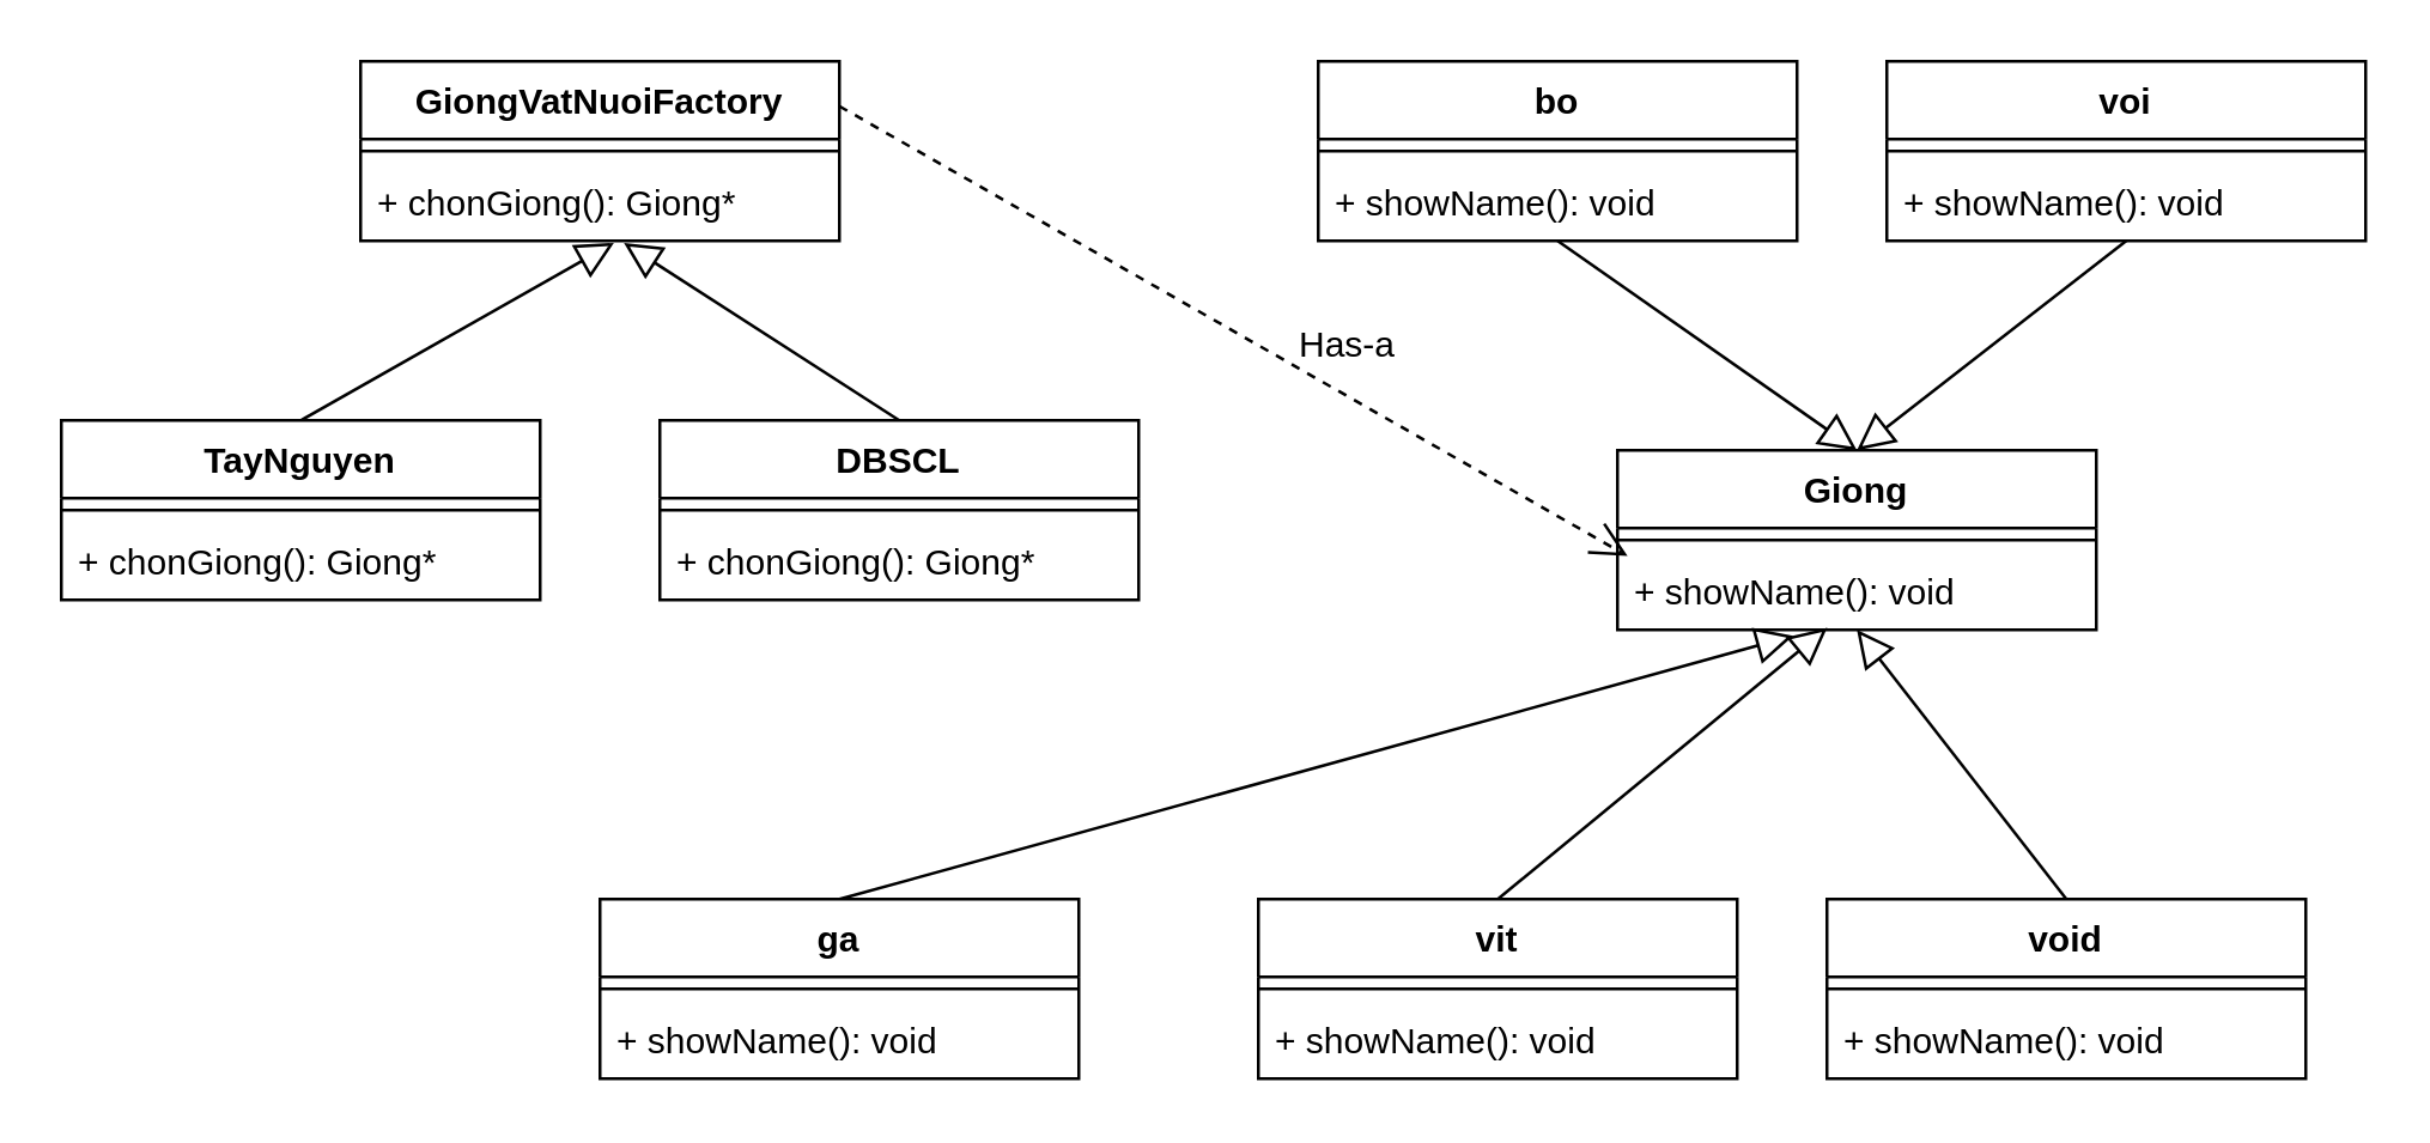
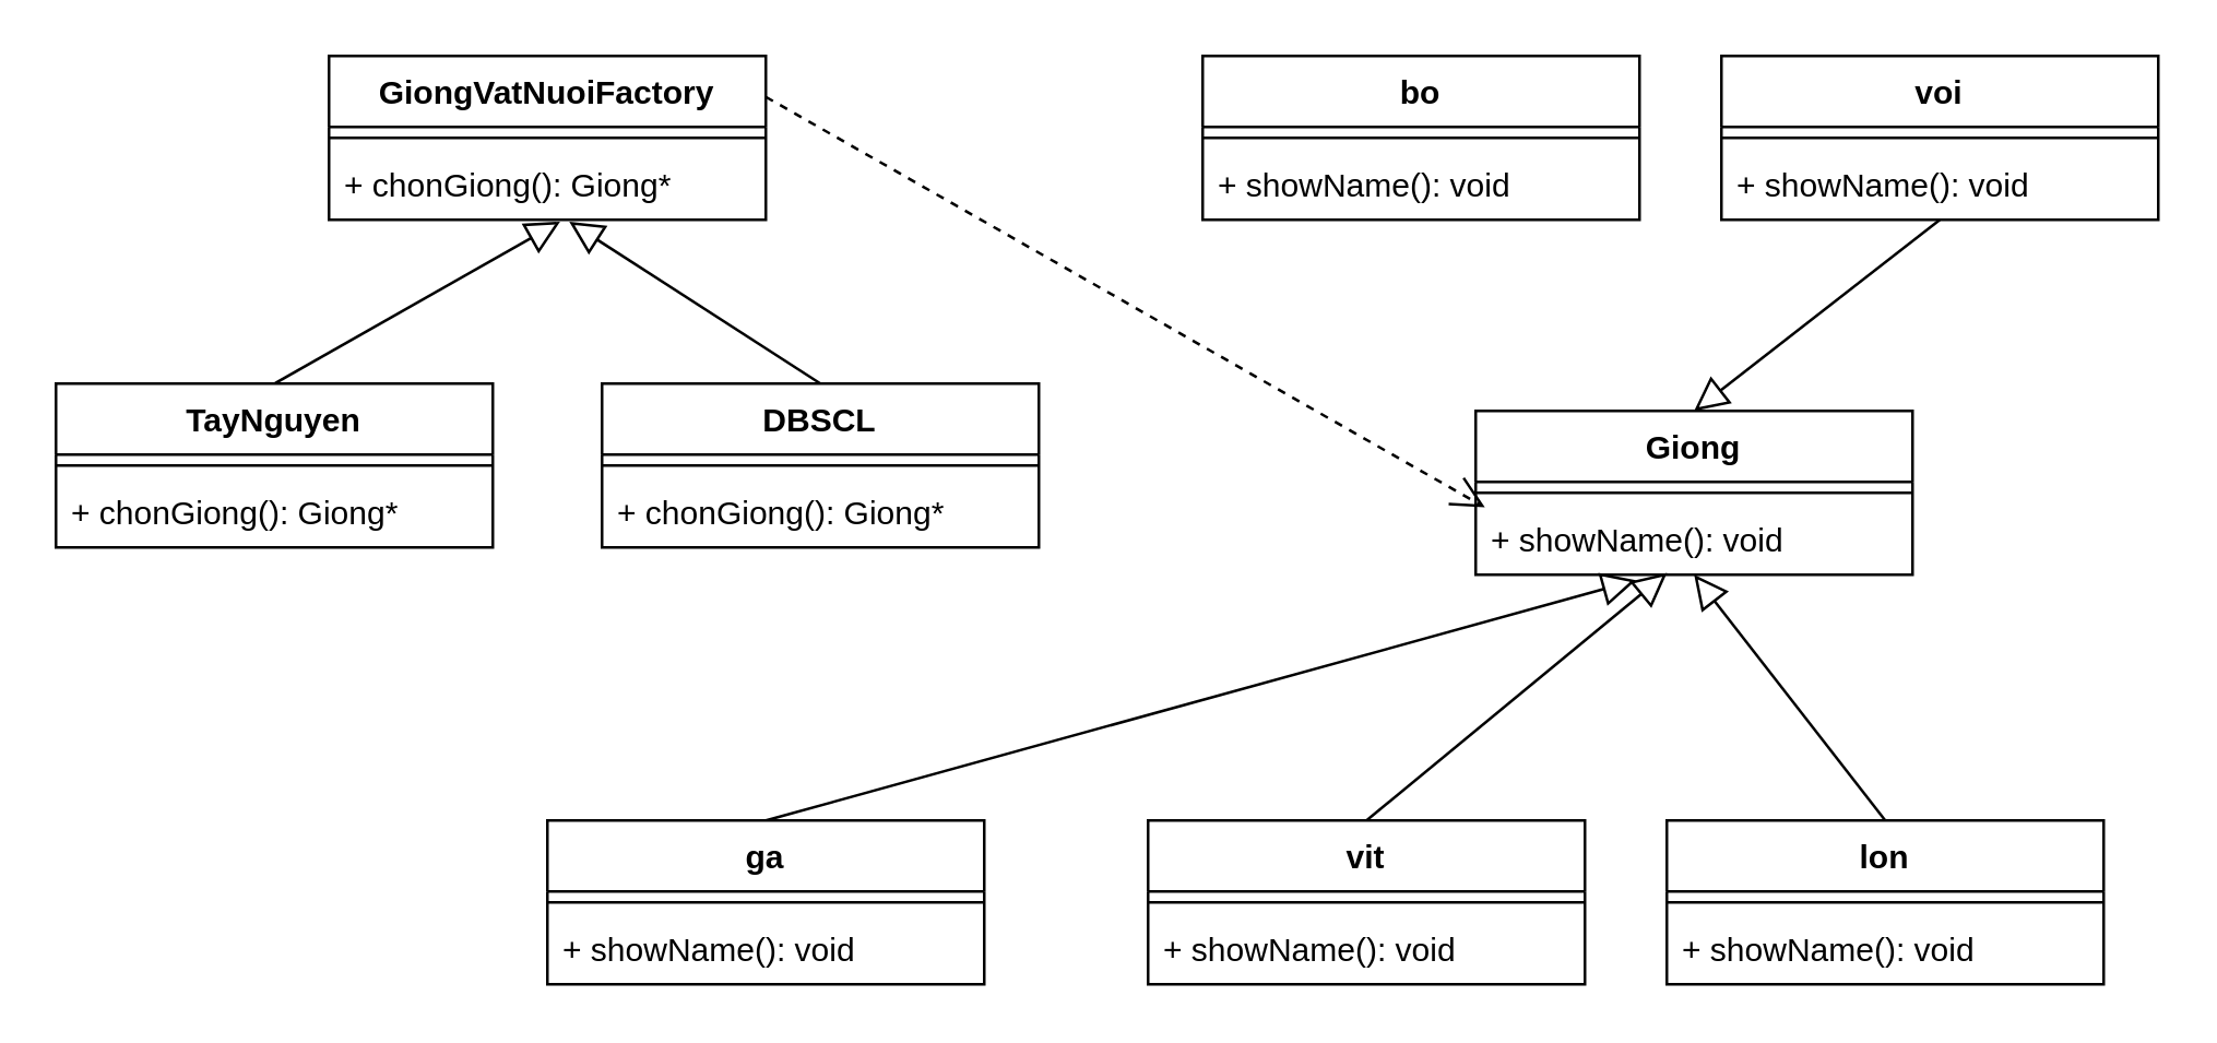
- <mxCell id="17" style="edgeStyle=none;rounded=0;orthogonalLoop=1;jettySize=auto;html=1;exitX=0.5;exitY=1;exitDx=0;exitDy=0;entryX=0.5;entryY=0;entryDx=0;entryDy=0;endArrow=block;endFill=0;endSize=10;" parent="1" source="18" target="14" edge="1"><mxGeometry relative="1" as="geometry" /></mxCell>
- <mxCell id="37" value="Has-a" style="text;html=1;strokeColor=none;fillColor=none;align=center;verticalAlign=middle;whiteSpace=wrap;rounded=0;" parent="1" vertex="1"><mxGeometry x="420" y="100" width="60" height="30" as="geometry" /></mxCell>
- <mxCell id="34" value="void" style="swimlane;fontStyle=1;align=center;verticalAlign=top;childLayout=stackLayout;horizontal=1;startSize=26;horizontalStack=0;resizeParent=1;resizeParentMax=0;resizeLast=0;collapsible=1;marginBottom=0;" parent="1" vertex="1"><mxGeometry x="610" y="300" width="160" height="60" as="geometry" /></mxCell>
+ <mxCell id="34" value="lon" style="swimlane;fontStyle=1;align=center;verticalAlign=top;childLayout=stackLayout;horizontal=1;startSize=26;horizontalStack=0;resizeParent=1;resizeParentMax=0;resizeLast=0;collapsible=1;marginBottom=0;" parent="1" vertex="1"><mxGeometry x="610" y="300" width="160" height="60" as="geometry" /></mxCell>
